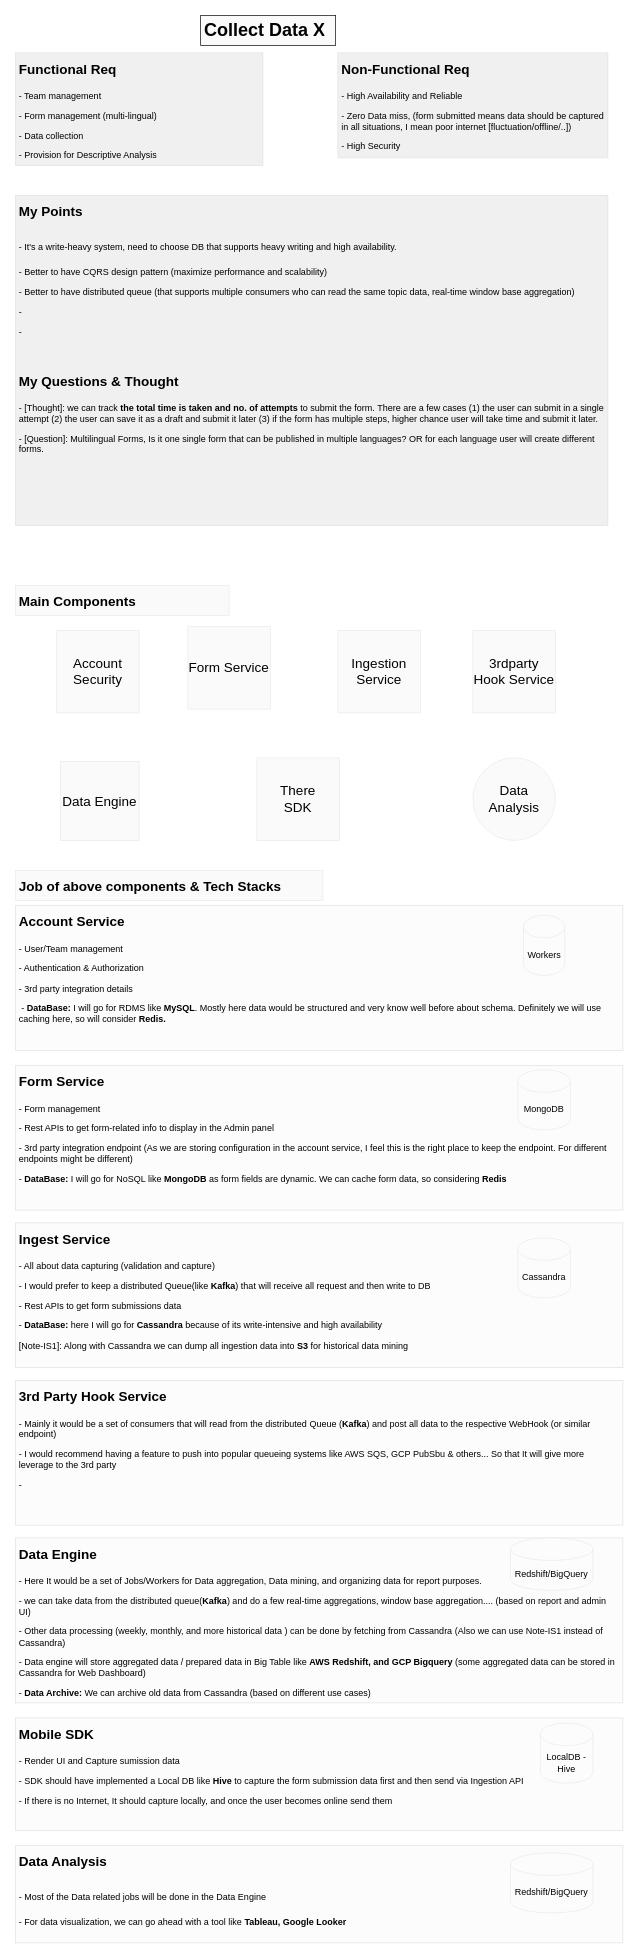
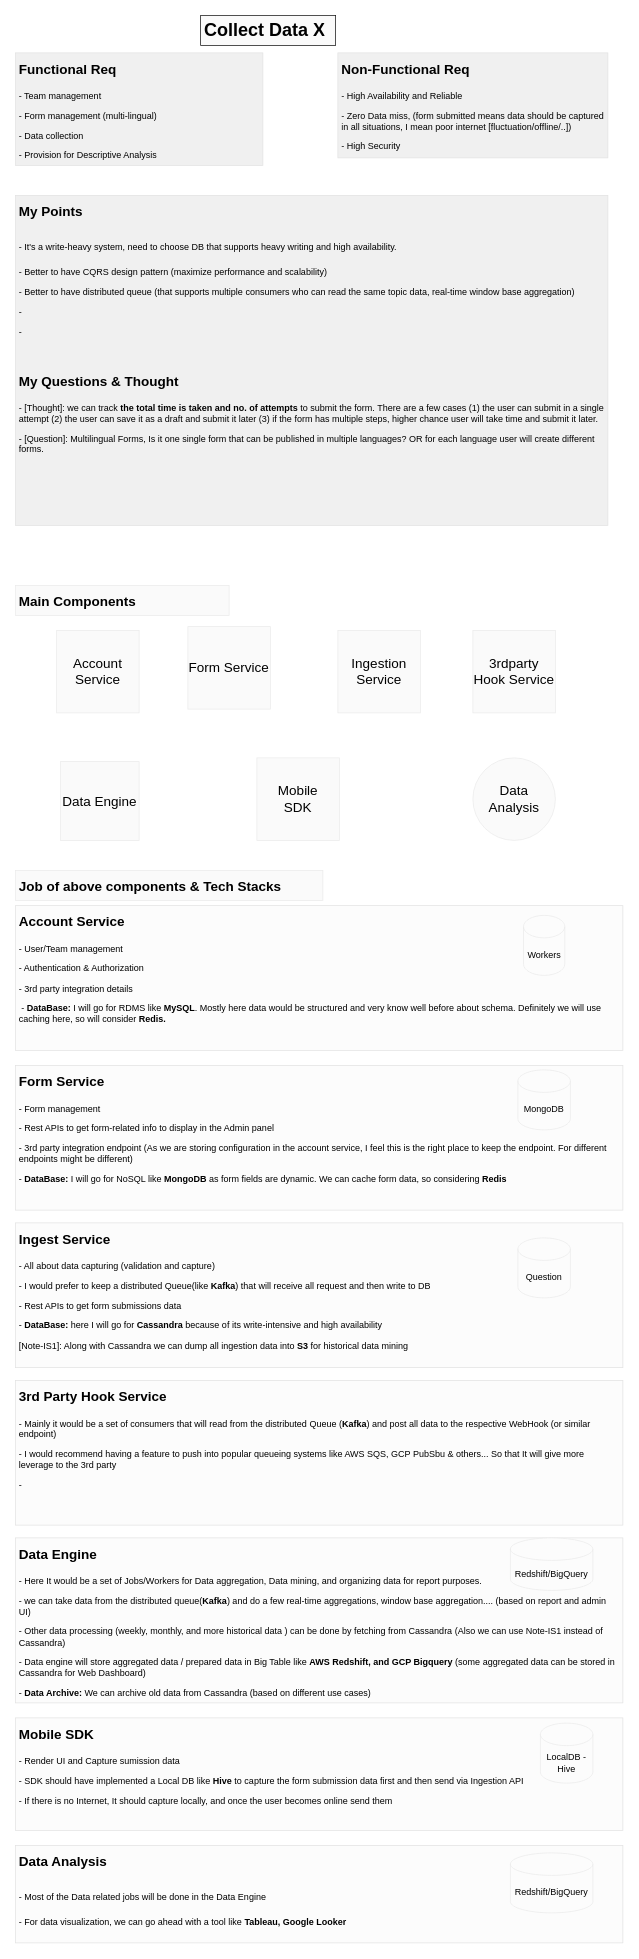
- <mxCell id="12" value="Account Security" style="whiteSpace=wrap;html=1;aspect=fixed;strokeColor=#EBEBEB;fontSize=18;fillColor=#FAFAFA;" vertex="1" parent="1"><mxGeometry x="75" y="840" width="110" height="110" as="geometry" /></mxCell>
+ <mxCell id="12" value="Account Service" style="whiteSpace=wrap;html=1;aspect=fixed;strokeColor=#EBEBEB;fontSize=18;fillColor=#FAFAFA;" vertex="1" parent="1"><mxGeometry x="75" y="840" width="110" height="110" as="geometry" /></mxCell>
- <mxCell id="10" value="There&lt;br&gt;SDK" style="whiteSpace=wrap;html=1;aspect=fixed;strokeColor=#EBEBEB;fontSize=18;fillColor=#FAFAFA;" vertex="1" parent="1"><mxGeometry x="342" y="1010" width="110" height="110" as="geometry" /></mxCell>
+ <mxCell id="10" value="Mobile&lt;br&gt;SDK" style="whiteSpace=wrap;html=1;aspect=fixed;strokeColor=#EBEBEB;fontSize=18;fillColor=#FAFAFA;" vertex="1" parent="1"><mxGeometry x="342" y="1010" width="110" height="110" as="geometry" /></mxCell>
- <mxCell id="24" value="Cassandra" style="shape=cylinder3;whiteSpace=wrap;html=1;boundedLbl=1;backgroundOutline=1;size=15;strokeColor=#EBEBEB;fontSize=12;fillColor=#FCFCFC;" vertex="1" parent="1"><mxGeometry x="690" y="1650" width="70" height="80" as="geometry" /></mxCell>
+ <mxCell id="24" value="Question" style="shape=cylinder3;whiteSpace=wrap;html=1;boundedLbl=1;backgroundOutline=1;size=15;strokeColor=#EBEBEB;fontSize=12;fillColor=#FCFCFC;" vertex="1" parent="1"><mxGeometry x="690" y="1650" width="70" height="80" as="geometry" /></mxCell>
